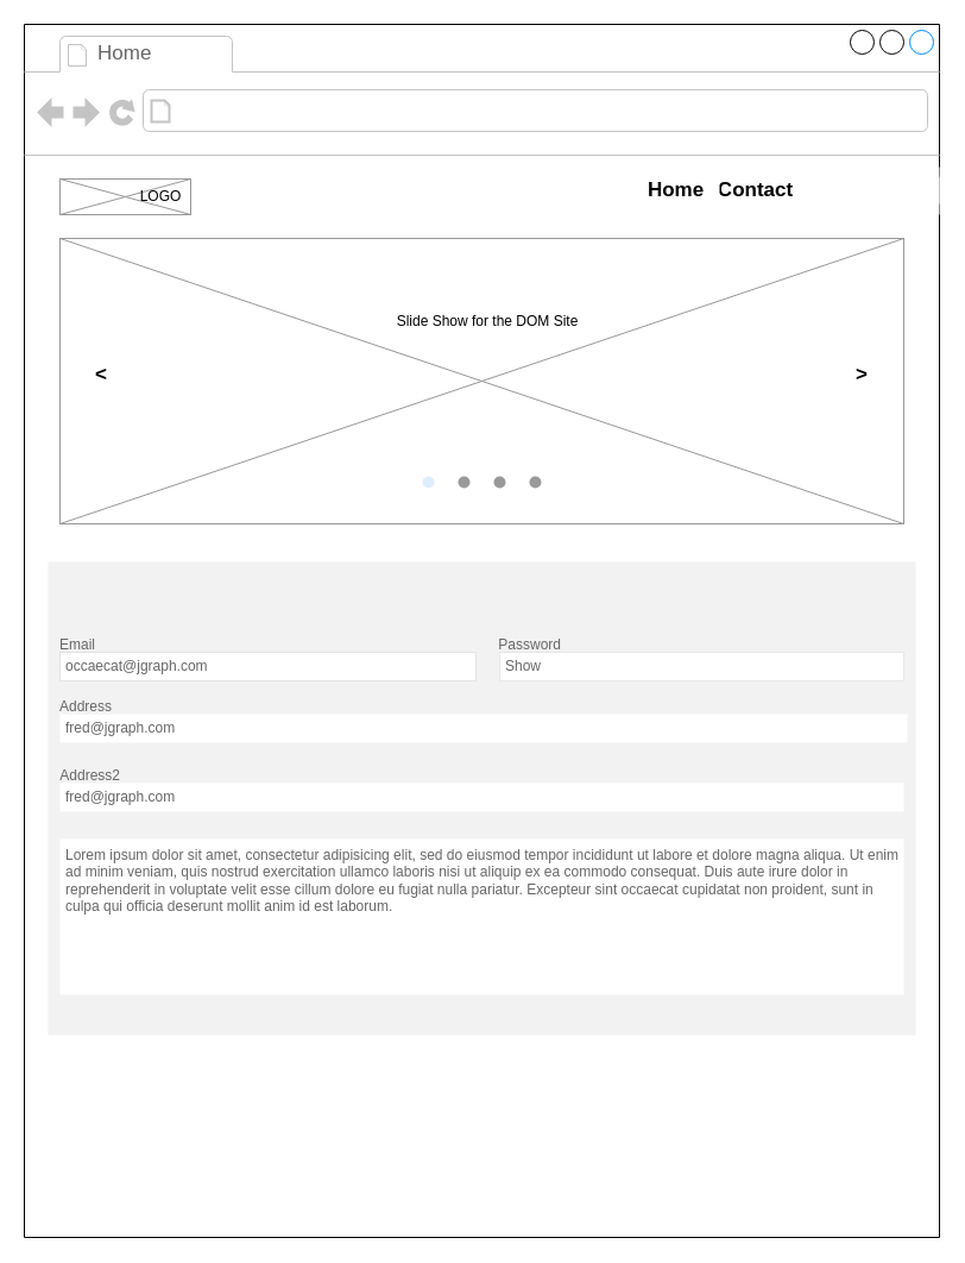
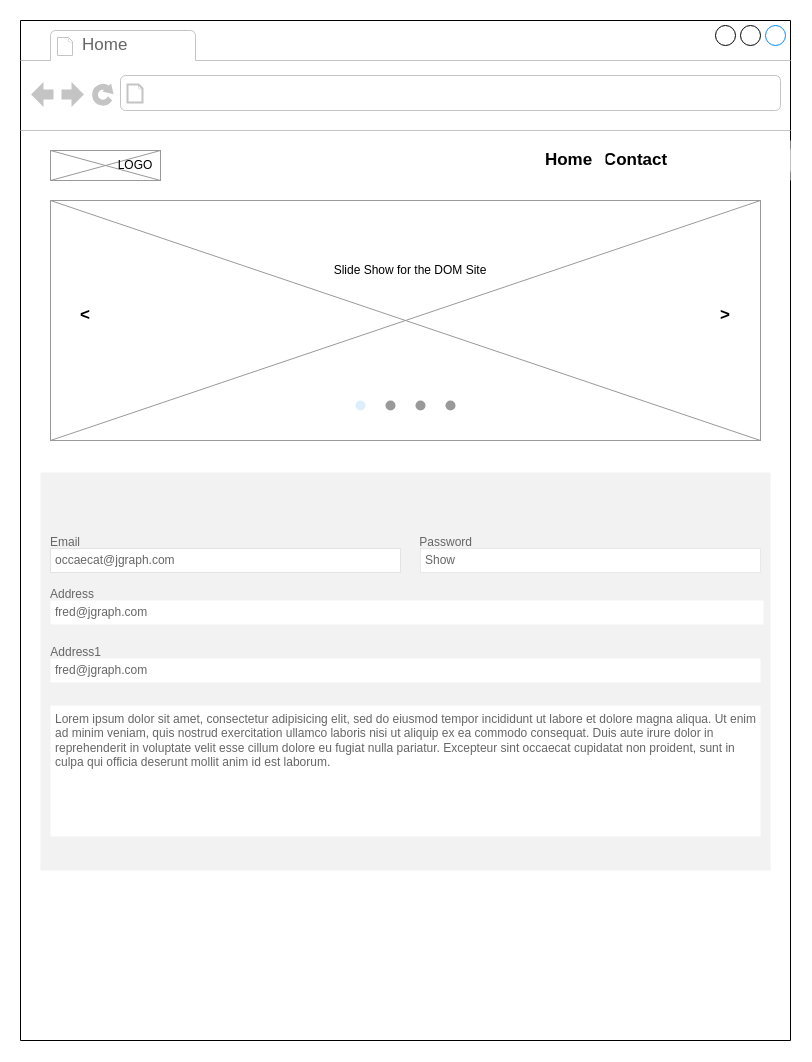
- <mxCell id="23" value="Address2" style="strokeWidth=1;shadow=0;dashed=0;align=center;html=1;shape=mxgraph.mockup.forms.anchor;align=right;spacingRight=2;fontColor=#666666;fillColor=#FFFFFF;gradientColor=none;" vertex="1" parent="2"><mxGeometry x="34" y="620" width="50" height="24" as="geometry" /></mxCell>
+ <mxCell id="23" value="Address1" style="strokeWidth=1;shadow=0;dashed=0;align=center;html=1;shape=mxgraph.mockup.forms.anchor;align=right;spacingRight=2;fontColor=#666666;fillColor=#FFFFFF;gradientColor=none;" vertex="1" parent="2"><mxGeometry x="34" y="620" width="50" height="24" as="geometry" /></mxCell>
